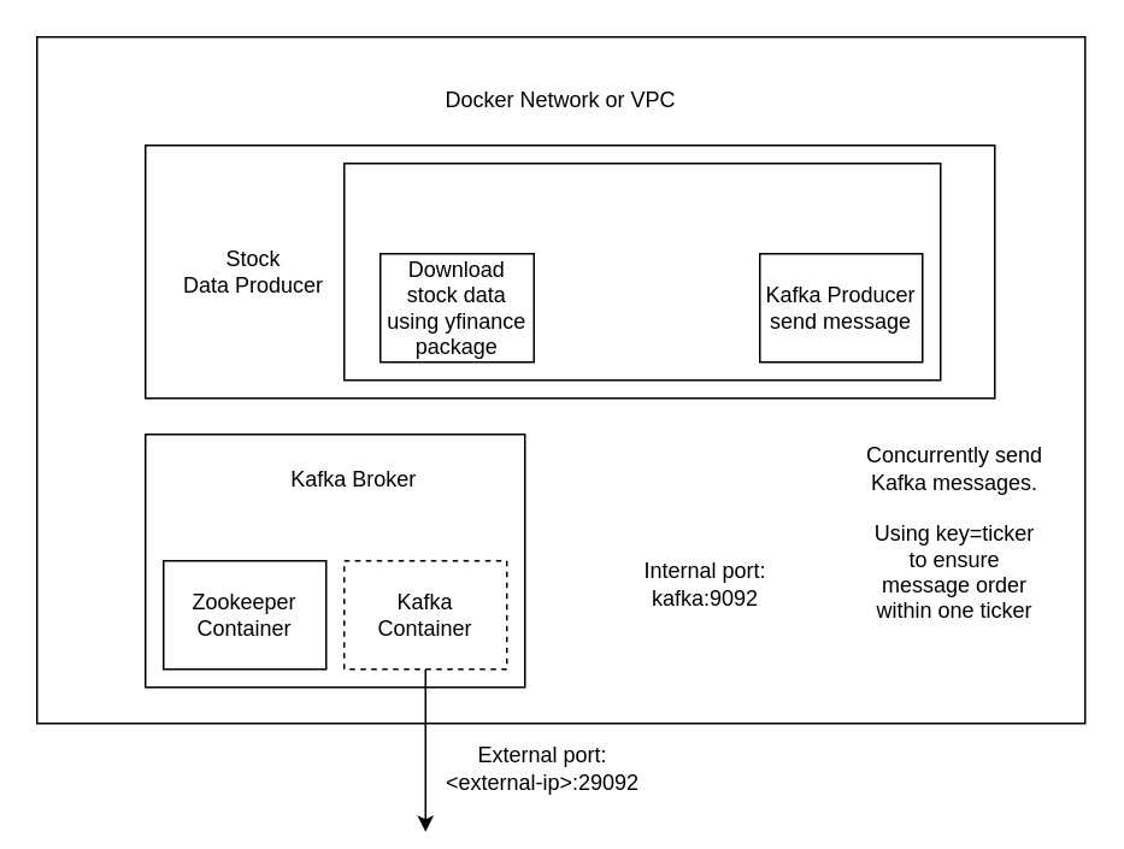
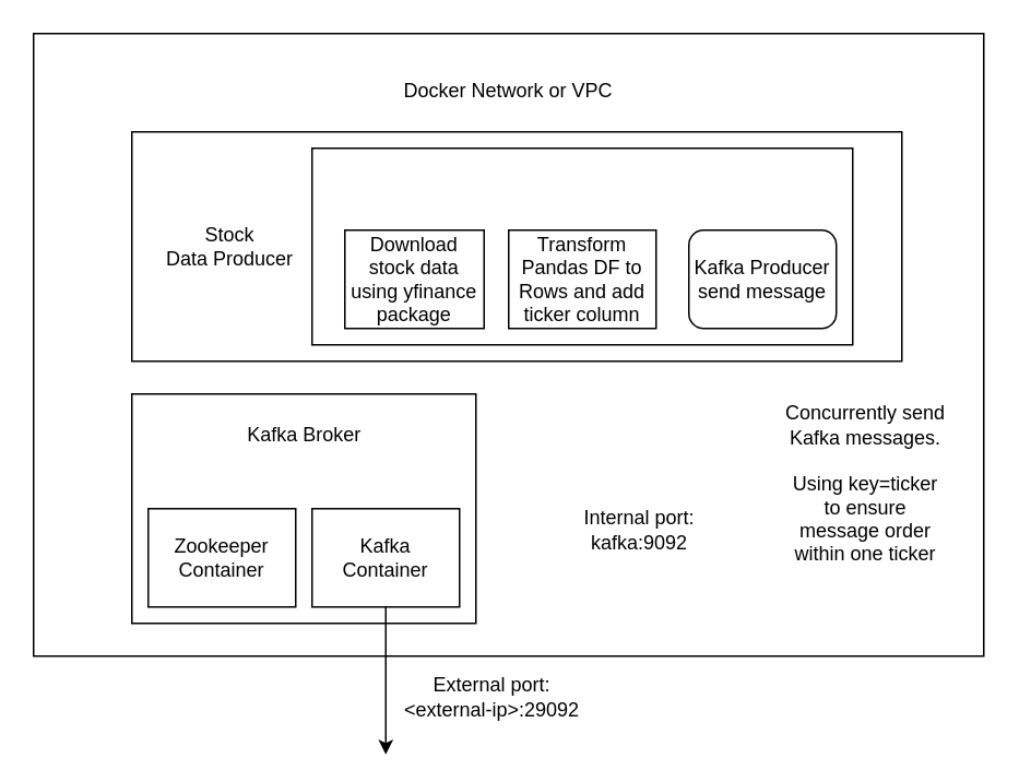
+ <mxCell id="15" value="Transform Pandas DF to Rows and add ticker column" style="rounded=0;whiteSpace=wrap;html=1;" vertex="1" parent="1"><mxGeometry x="310" y="140" width="90" height="60" as="geometry" /></mxCell>
- <mxCell id="16" value="Kafka Producer send message" style="rounded=0;whiteSpace=wrap;html=1;" vertex="1" parent="1"><mxGeometry x="420" y="140" width="90" height="60" as="geometry" /></mxCell>
+ <mxCell id="16" value="Kafka Producer send message" style="whiteSpace=wrap;html=1;rounded=1;" vertex="1" parent="1"><mxGeometry x="420" y="140" width="90" height="60" as="geometry" /></mxCell>
- <mxCell id="10" value="Kafka Broker" style="text;html=1;strokeColor=none;fillColor=none;align=center;verticalAlign=middle;whiteSpace=wrap;rounded=0;" vertex="1" parent="8"><mxGeometry x="67.5" y="10" width="95" height="30" as="geometry" /></mxCell>
+ <mxCell id="10" value="Kafka Broker" style="text;html=1;strokeColor=none;fillColor=none;align=center;verticalAlign=middle;whiteSpace=wrap;rounded=0;" vertex="1" parent="8"><mxGeometry x="57.5" y="10" width="95" height="30" as="geometry" /></mxCell>
- <mxCell id="13" value="Kafka&lt;br&gt;Container" style="rounded=0;whiteSpace=wrap;html=1;dashed=1;" vertex="1" parent="8"><mxGeometry x="110" y="70" width="90" height="60" as="geometry" /></mxCell>
+ <mxCell id="13" value="Kafka&lt;br&gt;Container" style="rounded=0;whiteSpace=wrap;html=1;" vertex="1" parent="8"><mxGeometry x="110" y="70" width="90" height="60" as="geometry" /></mxCell>
